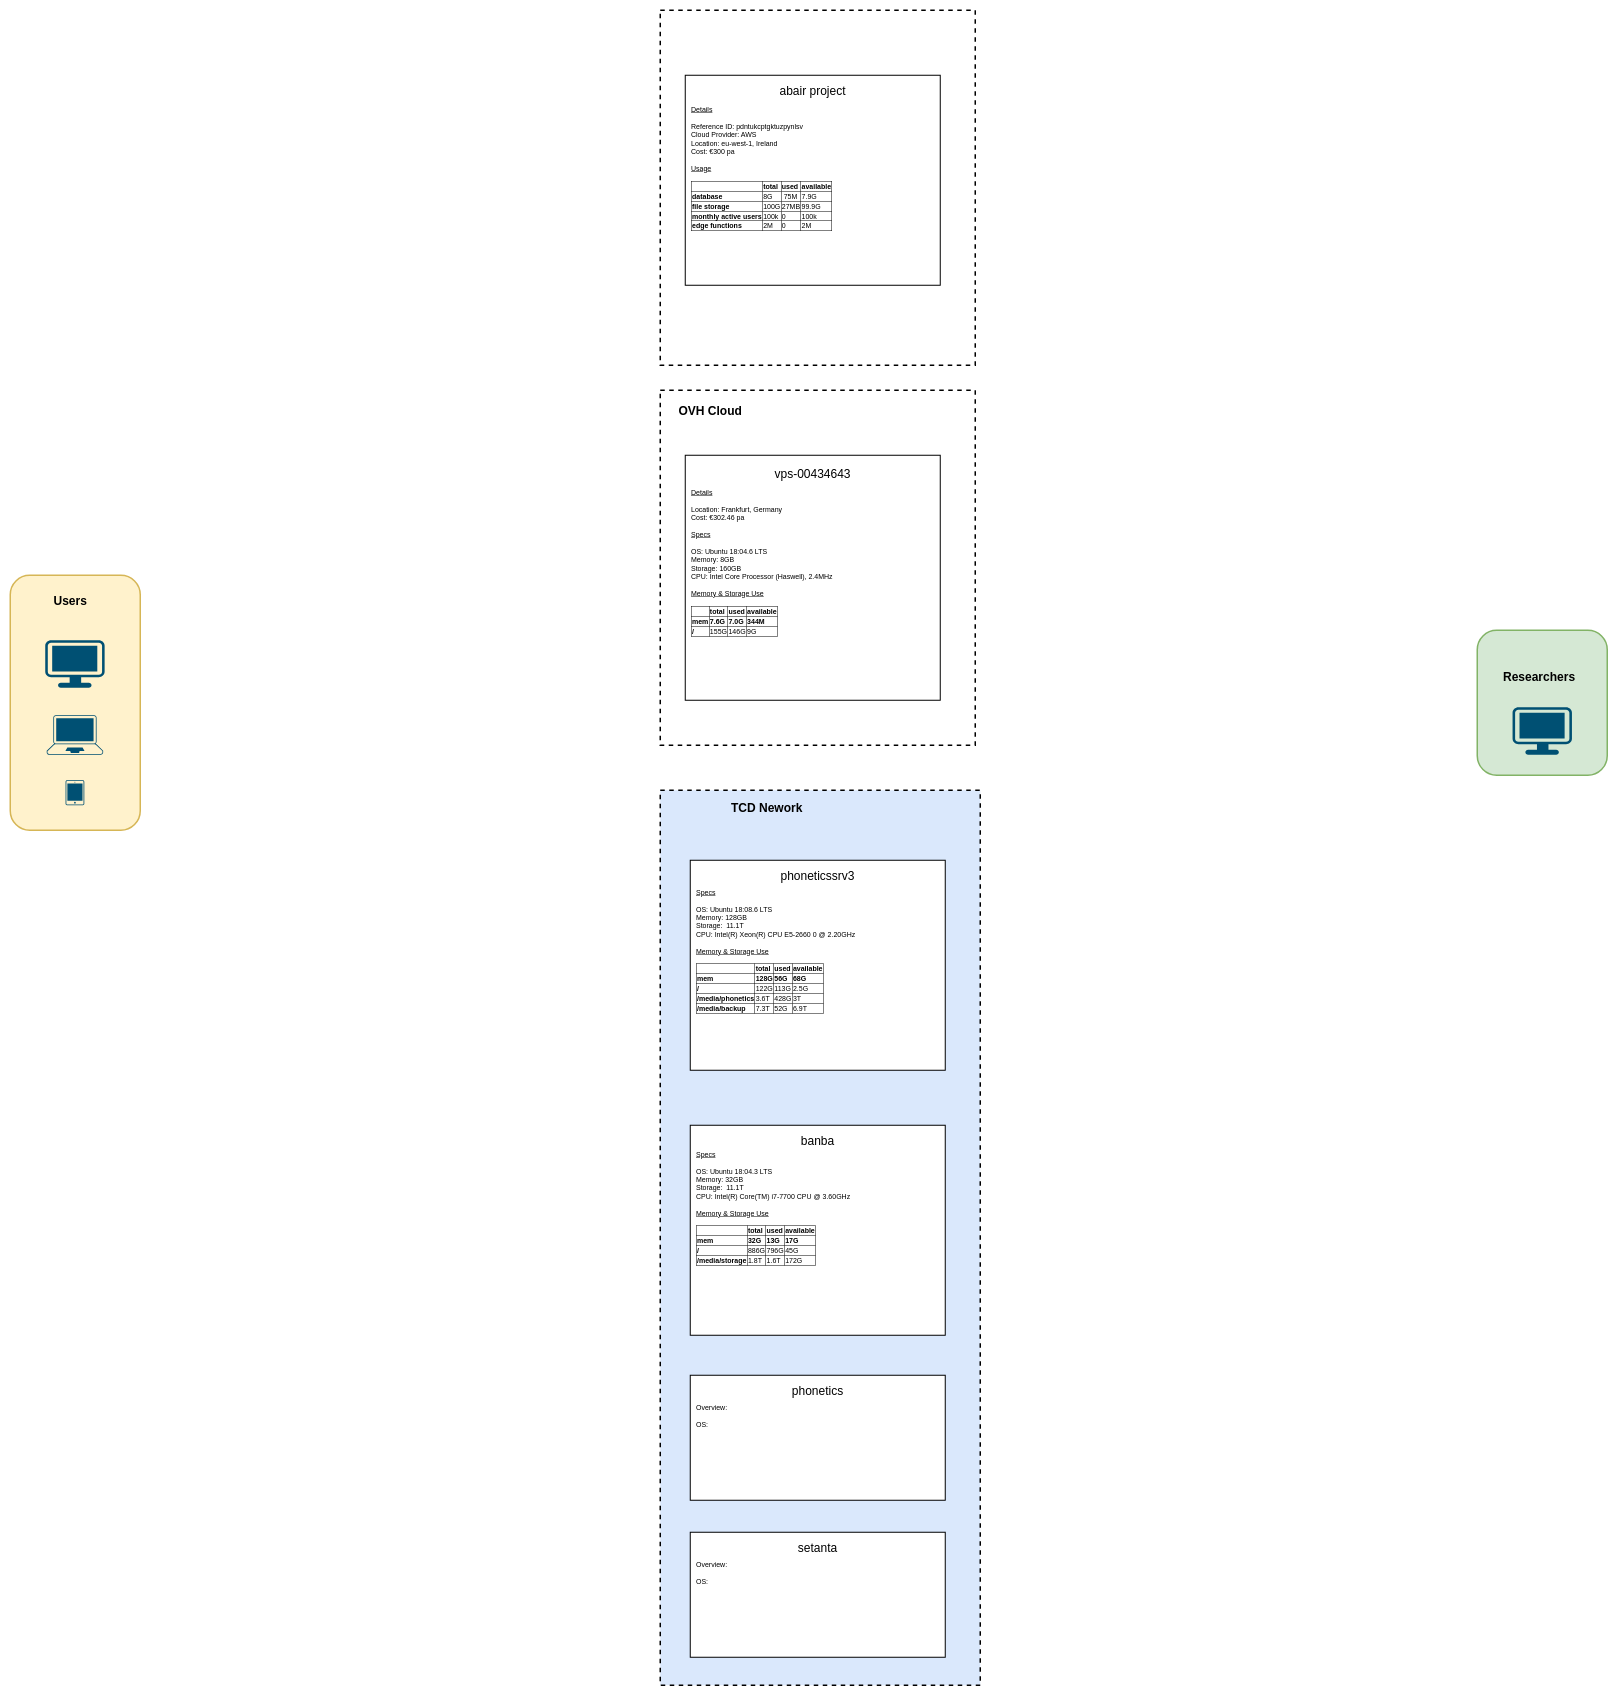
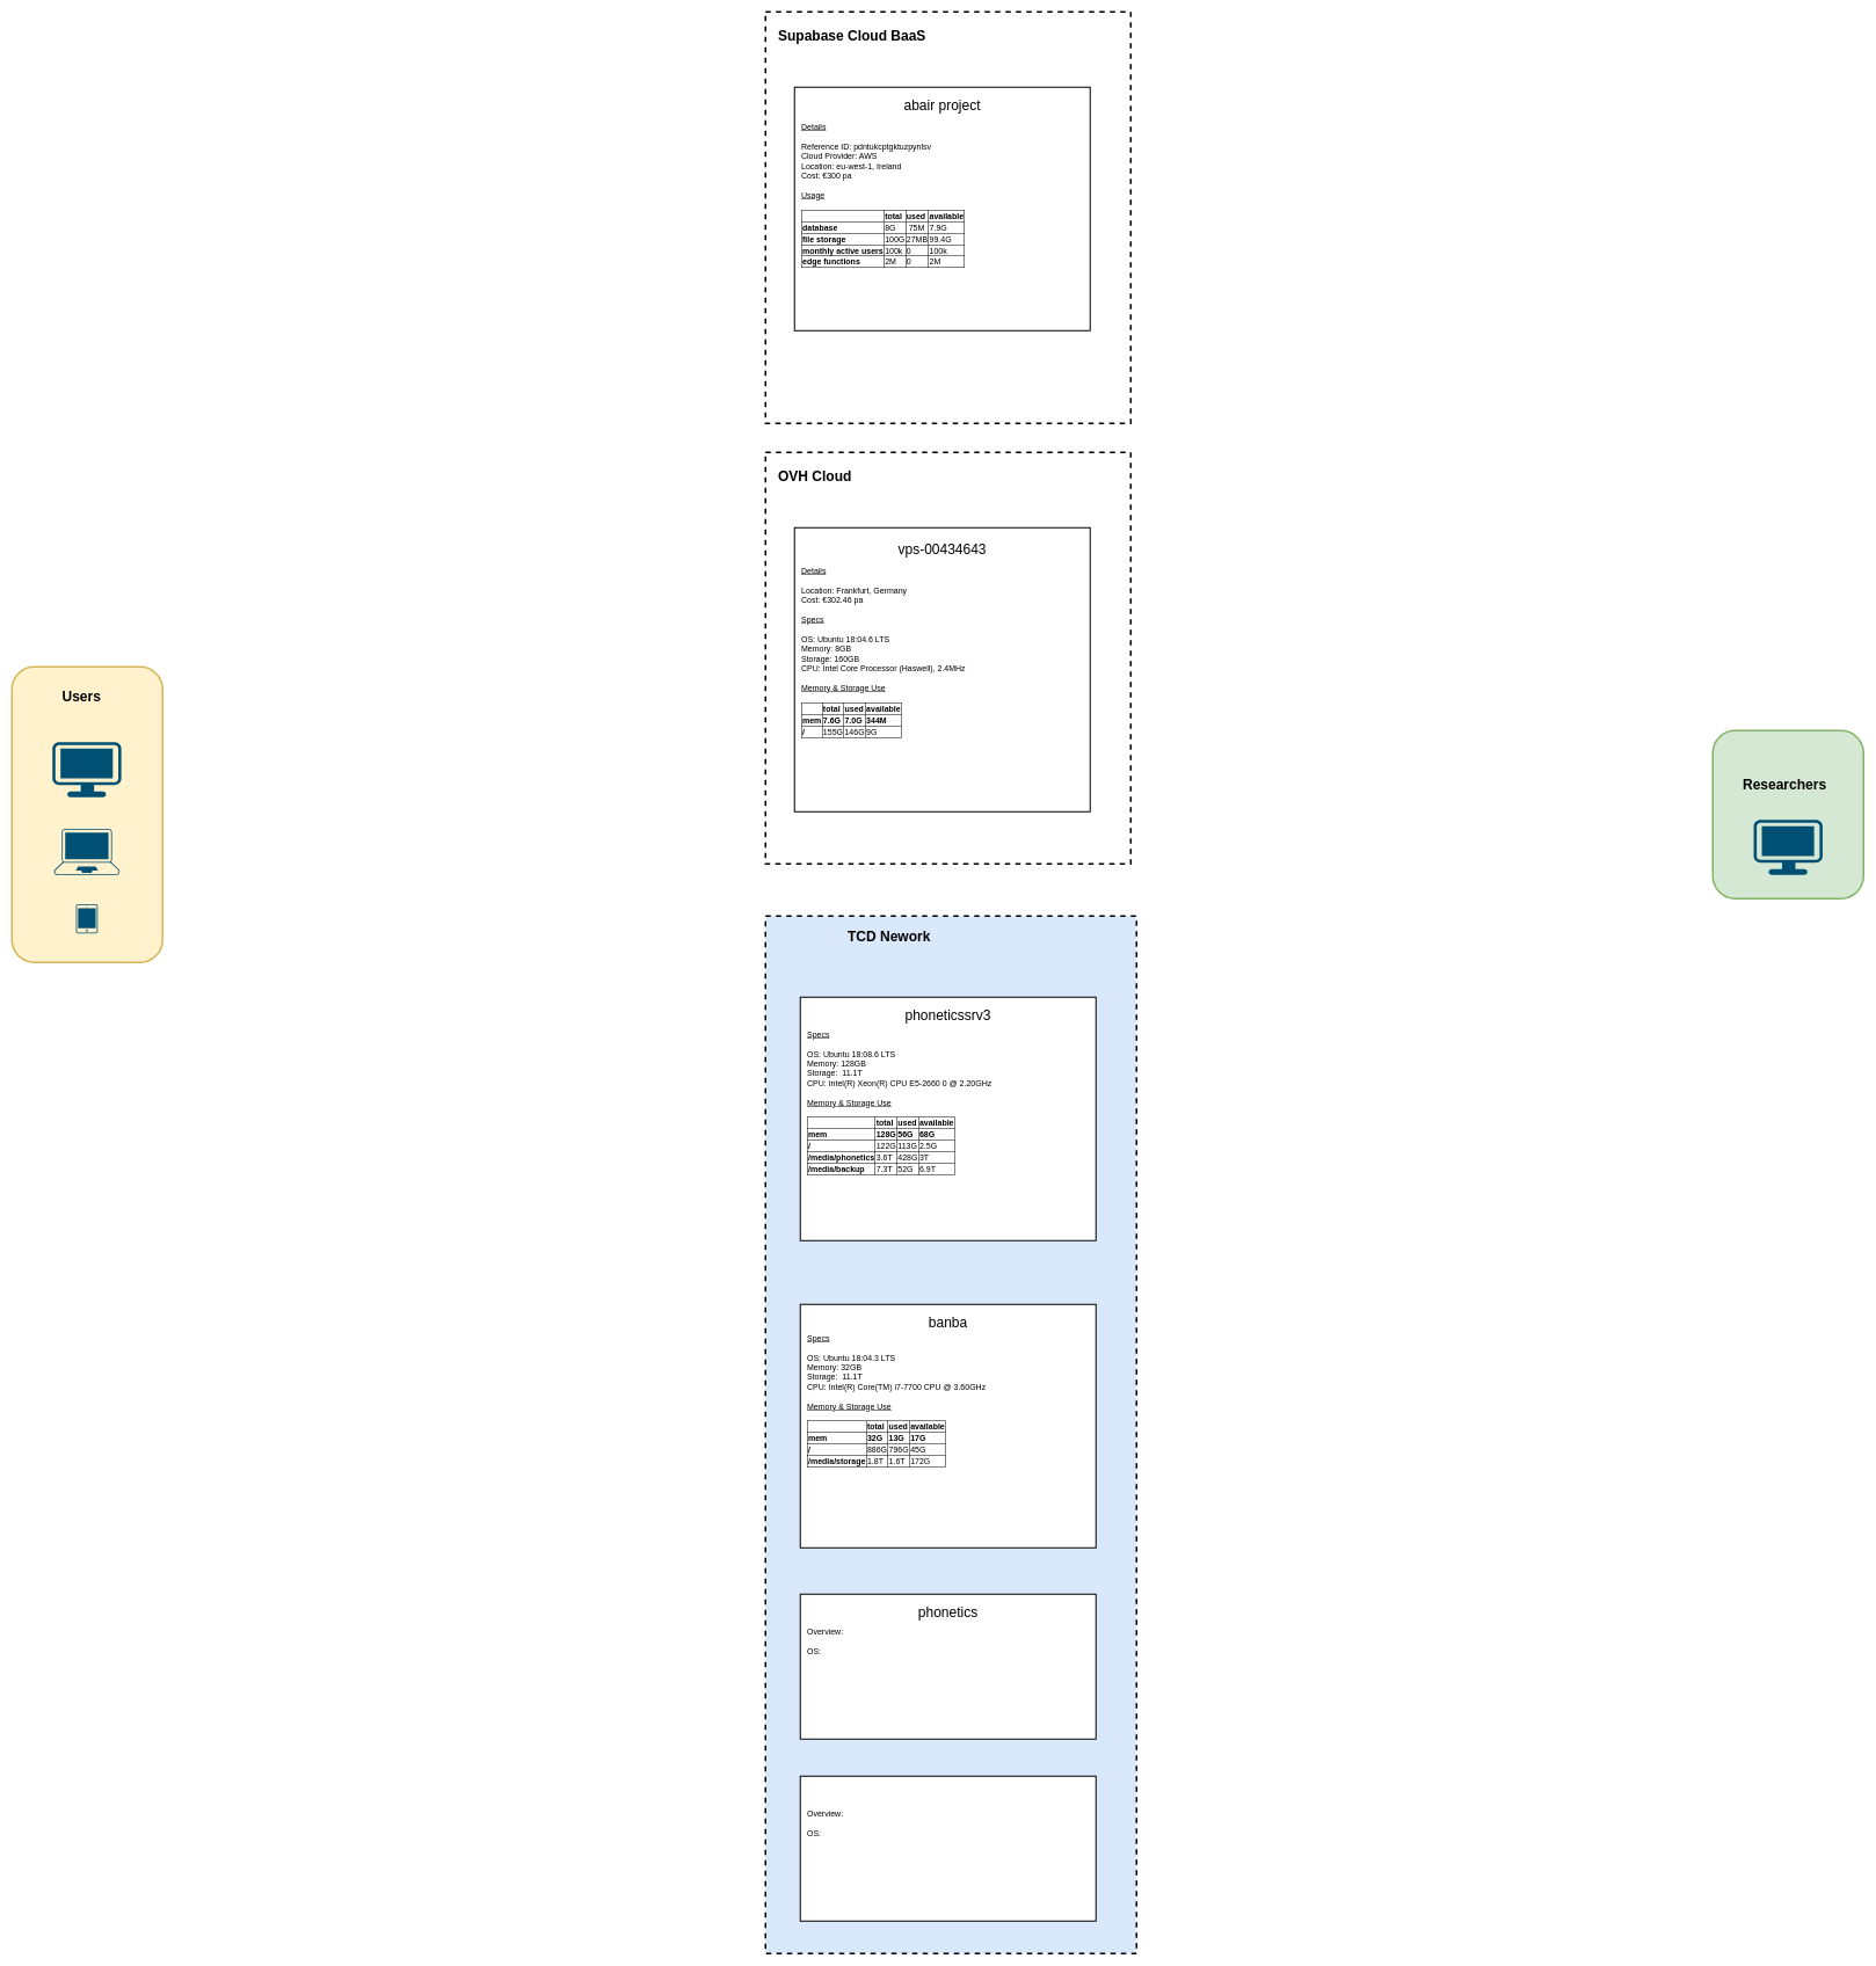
+ <mxCell id="23" value="&lt;b style=&quot;font-size: 24px;&quot;&gt;&lt;font style=&quot;font-size: 24px;&quot;&gt;&lt;font style=&quot;font-size: 24px;&quot;&gt;Supabase Cloud&lt;/font&gt;&lt;/font&gt; BaaS&lt;br&gt;&lt;/b&gt;" style="text;html=1;strokeColor=none;fillColor=none;align=left;verticalAlign=top;whiteSpace=wrap;rounded=0;fontSize=14;" vertex="1" parent="1"><mxGeometry x="1340" y="40" width="300" height="100" as="geometry" /></mxCell>
- <mxCell id="27" value="&lt;div&gt;&lt;u&gt;Details&lt;/u&gt;&lt;br&gt;&lt;/div&gt;&lt;div&gt;&lt;br&gt;&lt;/div&gt;&lt;div&gt;Reference ID: pdntukcptgktuzpynlsv&lt;/div&gt;&lt;div&gt;Cloud Provider: AWS&lt;br&gt;&lt;/div&gt;&lt;div&gt;Location: eu-west-1, Ireland&lt;br&gt;&lt;/div&gt;&lt;div&gt;Cost: €300 pa&lt;/div&gt;&lt;div&gt;&lt;br&gt;&lt;/div&gt;&lt;div&gt;&lt;u&gt;Usage&lt;/u&gt;&lt;br&gt;&lt;/div&gt;&lt;div&gt;&lt;br&gt;&lt;/div&gt;&lt;div&gt;&lt;table style=&quot;border: 1px solid rgb(0, 0, 0); border-collapse: collapse; background-color: rgb(255, 255, 255);&quot; border=&quot;1&quot;&gt;&lt;tbody&gt;&lt;tr&gt;&lt;td&gt;&lt;b&gt;&lt;br&gt;&lt;/b&gt;&lt;/td&gt;&lt;td&gt;&lt;b&gt;total&lt;br&gt;&lt;/b&gt;&lt;/td&gt;&lt;td&gt;&lt;b&gt;used&lt;br&gt;&lt;/b&gt;&lt;/td&gt;&lt;td&gt;&lt;b&gt;available&lt;br&gt;&lt;/b&gt;&lt;/td&gt;&lt;/tr&gt;&lt;tr&gt;&lt;td style=&quot;&quot;&gt;&lt;b&gt;database&lt;br&gt;&lt;/b&gt;&lt;/td&gt;&lt;td&gt;8G&lt;span style=&quot;&quot;&gt;&#09;&lt;/span&gt;&lt;br&gt;&lt;/td&gt;&lt;td style=&quot;&quot;&gt;&lt;span style=&quot;&quot;&gt;&amp;nbsp;&lt;/span&gt;75M&lt;br&gt;&lt;/td&gt;&lt;td&gt;7.9G&lt;span style=&quot;&quot;&gt; &lt;/span&gt;&lt;br&gt;&lt;/td&gt;&lt;/tr&gt;&lt;tr&gt;&lt;td&gt;&lt;b&gt;file storage&lt;/b&gt;&lt;b&gt;&lt;br&gt;&lt;/b&gt;&lt;/td&gt;&lt;td&gt;100G&lt;br&gt;&lt;/td&gt;&lt;td&gt;27MB&lt;br&gt;&lt;/td&gt;&lt;td&gt;99.9G&lt;br&gt;&lt;/td&gt;&lt;/tr&gt;&lt;tr&gt;&lt;td&gt;&lt;b&gt;monthly active users&lt;/b&gt;&lt;br&gt;&lt;/td&gt;&lt;td&gt;100k&lt;br&gt;&lt;/td&gt;&lt;td&gt;0&lt;br&gt;&lt;/td&gt;&lt;td&gt;100k&lt;br&gt;&lt;/td&gt;&lt;/tr&gt;&lt;tr&gt;&lt;td&gt;&lt;b&gt;edge functions&lt;/b&gt;&lt;br&gt;&lt;/td&gt;&lt;td&gt;2M&lt;br&gt;&lt;/td&gt;&lt;td&gt;0&lt;br&gt;&lt;/td&gt;&lt;td&gt;2M&lt;br&gt;&lt;/td&gt;&lt;/tr&gt;&lt;/tbody&gt;&lt;/table&gt;&lt;br&gt;&lt;/div&gt;&lt;div&gt;&lt;br&gt;&lt;/div&gt;&lt;div&gt;&lt;br&gt;&lt;/div&gt;&lt;div&gt;&lt;br&gt;&lt;/div&gt;&lt;div&gt;&lt;br&gt;&lt;/div&gt;&lt;div&gt;&lt;br&gt;&lt;/div&gt;" style="text;html=1;strokeColor=none;fillColor=none;align=left;verticalAlign=top;whiteSpace=wrap;rounded=0;fontSize=14;" vertex="1" parent="1"><mxGeometry x="1380" y="204" width="490" height="266" as="geometry" /></mxCell>
+ <mxCell id="27" value="&lt;div&gt;&lt;u&gt;Details&lt;/u&gt;&lt;br&gt;&lt;/div&gt;&lt;div&gt;&lt;br&gt;&lt;/div&gt;&lt;div&gt;Reference ID: pdntukcptgktuzpynlsv&lt;/div&gt;&lt;div&gt;Cloud Provider: AWS&lt;br&gt;&lt;/div&gt;&lt;div&gt;Location: eu-west-1, Ireland&lt;br&gt;&lt;/div&gt;&lt;div&gt;Cost: €300 pa&lt;/div&gt;&lt;div&gt;&lt;br&gt;&lt;/div&gt;&lt;div&gt;&lt;u&gt;Usage&lt;/u&gt;&lt;br&gt;&lt;/div&gt;&lt;div&gt;&lt;br&gt;&lt;/div&gt;&lt;div&gt;&lt;table style=&quot;border: 1px solid rgb(0, 0, 0); border-collapse: collapse; background-color: rgb(255, 255, 255);&quot; border=&quot;1&quot;&gt;&lt;tbody&gt;&lt;tr&gt;&lt;td&gt;&lt;b&gt;&lt;br&gt;&lt;/b&gt;&lt;/td&gt;&lt;td&gt;&lt;b&gt;total&lt;br&gt;&lt;/b&gt;&lt;/td&gt;&lt;td&gt;&lt;b&gt;used&lt;br&gt;&lt;/b&gt;&lt;/td&gt;&lt;td&gt;&lt;b&gt;available&lt;br&gt;&lt;/b&gt;&lt;/td&gt;&lt;/tr&gt;&lt;tr&gt;&lt;td style=&quot;&quot;&gt;&lt;b&gt;database&lt;br&gt;&lt;/b&gt;&lt;/td&gt;&lt;td&gt;8G&lt;span style=&quot;&quot;&gt;&#09;&lt;/span&gt;&lt;br&gt;&lt;/td&gt;&lt;td style=&quot;&quot;&gt;&lt;span style=&quot;&quot;&gt;&amp;nbsp;&lt;/span&gt;75M&lt;br&gt;&lt;/td&gt;&lt;td&gt;7.9G&lt;span style=&quot;&quot;&gt; &lt;/span&gt;&lt;br&gt;&lt;/td&gt;&lt;/tr&gt;&lt;tr&gt;&lt;td&gt;&lt;b&gt;file storage&lt;/b&gt;&lt;b&gt;&lt;br&gt;&lt;/b&gt;&lt;/td&gt;&lt;td&gt;100G&lt;br&gt;&lt;/td&gt;&lt;td&gt;27MB&lt;br&gt;&lt;/td&gt;&lt;td&gt;99.4G&lt;br&gt;&lt;/td&gt;&lt;/tr&gt;&lt;tr&gt;&lt;td&gt;&lt;b&gt;monthly active users&lt;/b&gt;&lt;br&gt;&lt;/td&gt;&lt;td&gt;100k&lt;br&gt;&lt;/td&gt;&lt;td&gt;0&lt;br&gt;&lt;/td&gt;&lt;td&gt;100k&lt;br&gt;&lt;/td&gt;&lt;/tr&gt;&lt;tr&gt;&lt;td&gt;&lt;b&gt;edge functions&lt;/b&gt;&lt;br&gt;&lt;/td&gt;&lt;td&gt;2M&lt;br&gt;&lt;/td&gt;&lt;td&gt;0&lt;br&gt;&lt;/td&gt;&lt;td&gt;2M&lt;br&gt;&lt;/td&gt;&lt;/tr&gt;&lt;/tbody&gt;&lt;/table&gt;&lt;br&gt;&lt;/div&gt;&lt;div&gt;&lt;br&gt;&lt;/div&gt;&lt;div&gt;&lt;br&gt;&lt;/div&gt;&lt;div&gt;&lt;br&gt;&lt;/div&gt;&lt;div&gt;&lt;br&gt;&lt;/div&gt;&lt;div&gt;&lt;br&gt;&lt;/div&gt;" style="text;html=1;strokeColor=none;fillColor=none;align=left;verticalAlign=top;whiteSpace=wrap;rounded=0;fontSize=14;" vertex="1" parent="1"><mxGeometry x="1380" y="204" width="490" height="266" as="geometry" /></mxCell>
- <mxCell id="20" value="&lt;font style=&quot;font-size: 24px;&quot;&gt;&lt;font style=&quot;font-size: 24px;&quot;&gt;&lt;b&gt;OVH Cloud &lt;br&gt;&lt;/b&gt;&lt;/font&gt;&lt;/font&gt;" style="text;html=1;strokeColor=none;fillColor=none;align=left;verticalAlign=top;whiteSpace=wrap;rounded=0;fontSize=14;" vertex="1" parent="1"><mxGeometry x="1355" y="800" width="300" height="100" as="geometry" /></mxCell>
+ <mxCell id="20" value="&lt;font style=&quot;font-size: 24px;&quot;&gt;&lt;font style=&quot;font-size: 24px;&quot;&gt;&lt;b&gt;OVH Cloud &lt;br&gt;&lt;/b&gt;&lt;/font&gt;&lt;/font&gt;" style="text;html=1;strokeColor=none;fillColor=none;align=left;verticalAlign=top;whiteSpace=wrap;rounded=0;fontSize=14;" vertex="1" parent="1"><mxGeometry x="1340" y="800" width="300" height="100" as="geometry" /></mxCell>
- <mxCell id="13" value="&lt;font style=&quot;font-size: 24px;&quot;&gt;&lt;font style=&quot;font-size: 24px;&quot;&gt;setanta&lt;/font&gt;&lt;/font&gt;" style="text;html=1;strokeColor=none;fillColor=none;align=center;verticalAlign=top;whiteSpace=wrap;rounded=0;fontSize=14;" vertex="1" parent="1"><mxGeometry x="1390" y="3074" width="490" height="40" as="geometry" /></mxCell>
